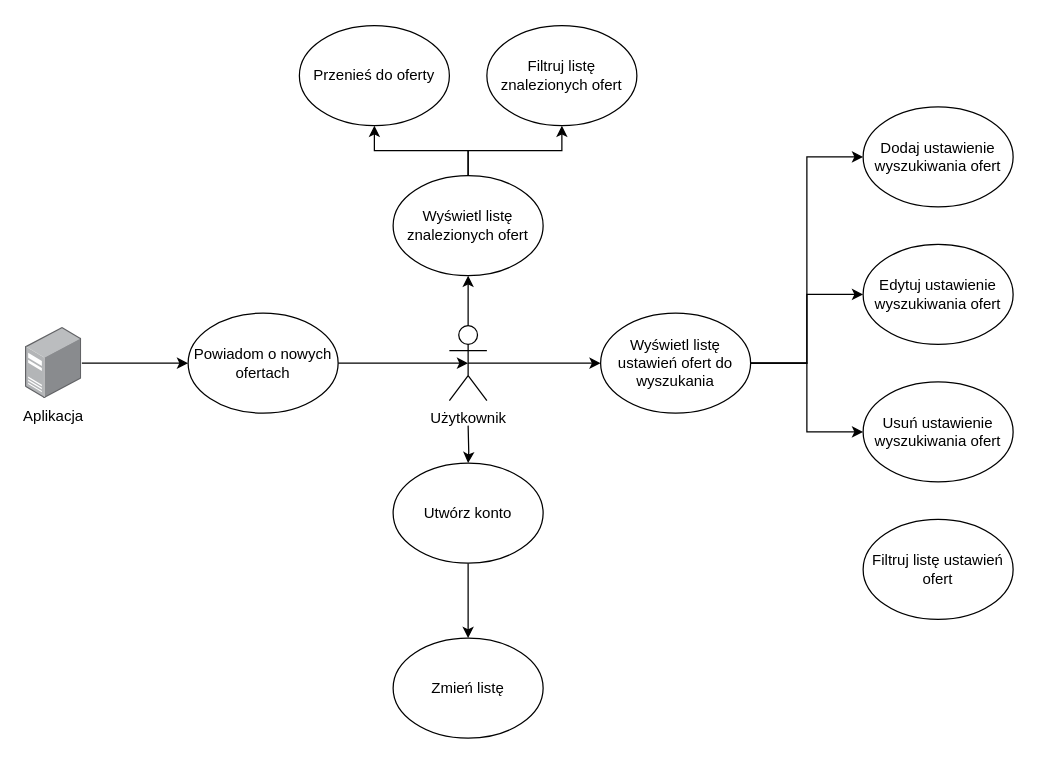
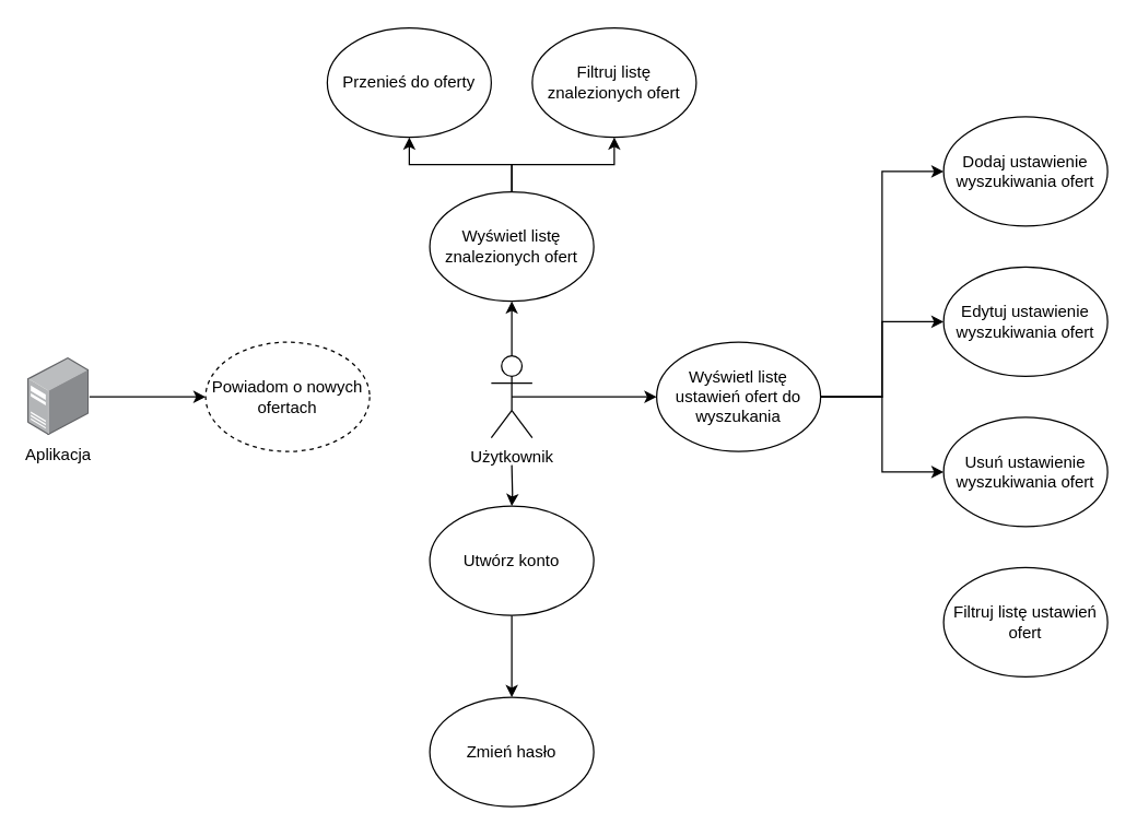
- <mxCell id="20" value="Powiadom o nowych ofertach" style="ellipse;whiteSpace=wrap;html=1;" vertex="1" parent="1"><mxGeometry x="150" y="250" width="120" height="80" as="geometry" /></mxCell>
+ <mxCell id="20" value="Powiadom o nowych ofertach" style="ellipse;whiteSpace=wrap;html=1;dashed=1;" vertex="1" parent="1"><mxGeometry x="150" y="250" width="120" height="80" as="geometry" /></mxCell>
- <mxCell id="18" style="edgeStyle=orthogonalEdgeStyle;rounded=0;orthogonalLoop=1;jettySize=auto;html=1;exitX=1;exitY=0.5;exitDx=0;exitDy=0;entryX=0.5;entryY=0.5;entryDx=0;entryDy=0;entryPerimeter=0;" edge="1" parent="1" source="20" target="5"><mxGeometry relative="1" as="geometry" /></mxCell>
- <mxCell id="16" value="Zmień listę" style="ellipse;whiteSpace=wrap;html=1;" vertex="1" parent="1"><mxGeometry x="314" y="510" width="120" height="80" as="geometry" /></mxCell>
+ <mxCell id="16" value="Zmień hasło" style="ellipse;whiteSpace=wrap;html=1;" vertex="1" parent="1"><mxGeometry x="314" y="510" width="120" height="80" as="geometry" /></mxCell>
